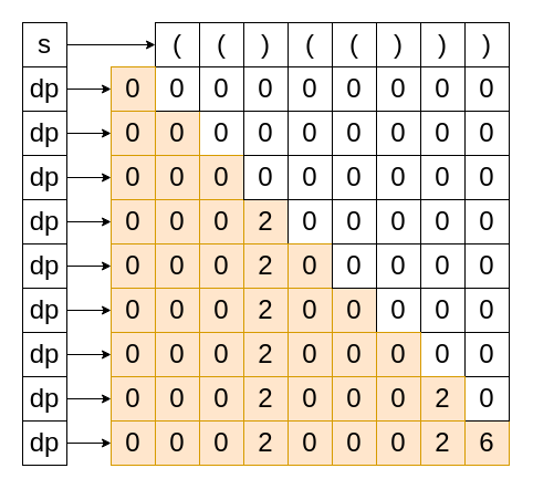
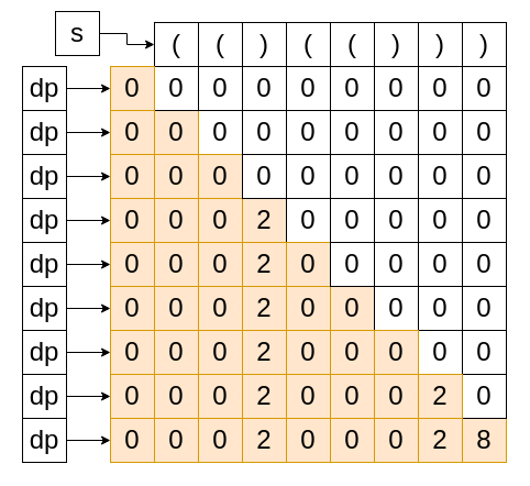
- <mxCell id="92" value="&lt;font style=&quot;font-size: 24px&quot;&gt;s&lt;/font&gt;" style="rounded=0;whiteSpace=wrap;html=1;" vertex="1" parent="1"><mxGeometry x="20" y="20" width="40" height="40" as="geometry" /></mxCell>
+ <mxCell id="92" value="&lt;font style=&quot;font-size: 24px&quot;&gt;s&lt;/font&gt;" style="rounded=0;whiteSpace=wrap;html=1;" vertex="1" parent="1"><mxGeometry x="50" y="10" width="40" height="40" as="geometry" /></mxCell>
- <mxCell id="77" value="&lt;font style=&quot;font-size: 24px&quot;&gt;6&lt;/font&gt;" style="rounded=0;whiteSpace=wrap;html=1;fillColor=#ffe6cc;strokeColor=#d79b00;" vertex="1" parent="1"><mxGeometry x="420" y="380" width="40" height="40" as="geometry" /></mxCell>
+ <mxCell id="77" value="&lt;font style=&quot;font-size: 24px&quot;&gt;8&lt;/font&gt;" style="rounded=0;whiteSpace=wrap;html=1;fillColor=#ffe6cc;strokeColor=#d79b00;" vertex="1" parent="1"><mxGeometry x="420" y="380" width="40" height="40" as="geometry" /></mxCell>
